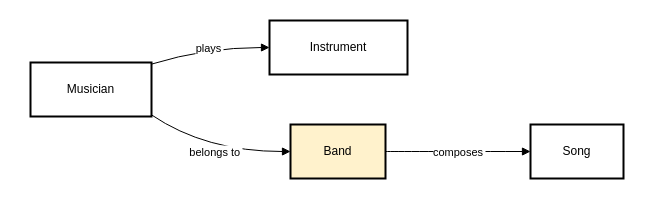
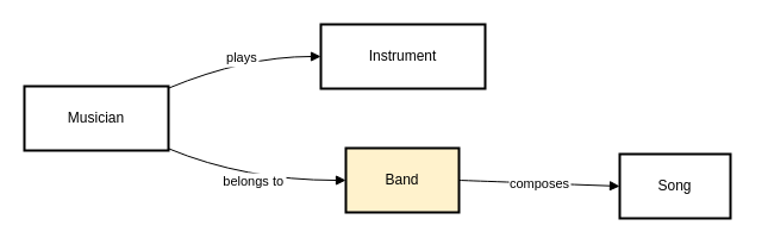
- <mxCell id="2" value="Musician" style="whiteSpace=wrap;strokeWidth=2;" vertex="1" parent="1"><mxGeometry x="30" y="62" width="121" height="54" as="geometry" /></mxCell>
+ <mxCell id="2" value="Musician" style="whiteSpace=wrap;strokeWidth=2;" vertex="1" parent="1"><mxGeometry x="20" y="72" width="121" height="54" as="geometry" /></mxCell>
- <mxCell id="5" value="Song" style="whiteSpace=wrap;strokeWidth=2;" vertex="1" parent="1"><mxGeometry x="530" y="124" width="93" height="54" as="geometry" /></mxCell>
+ <mxCell id="5" value="Song" style="whiteSpace=wrap;strokeWidth=2;" vertex="1" parent="1"><mxGeometry x="520" y="129" width="93" height="54" as="geometry" /></mxCell>
